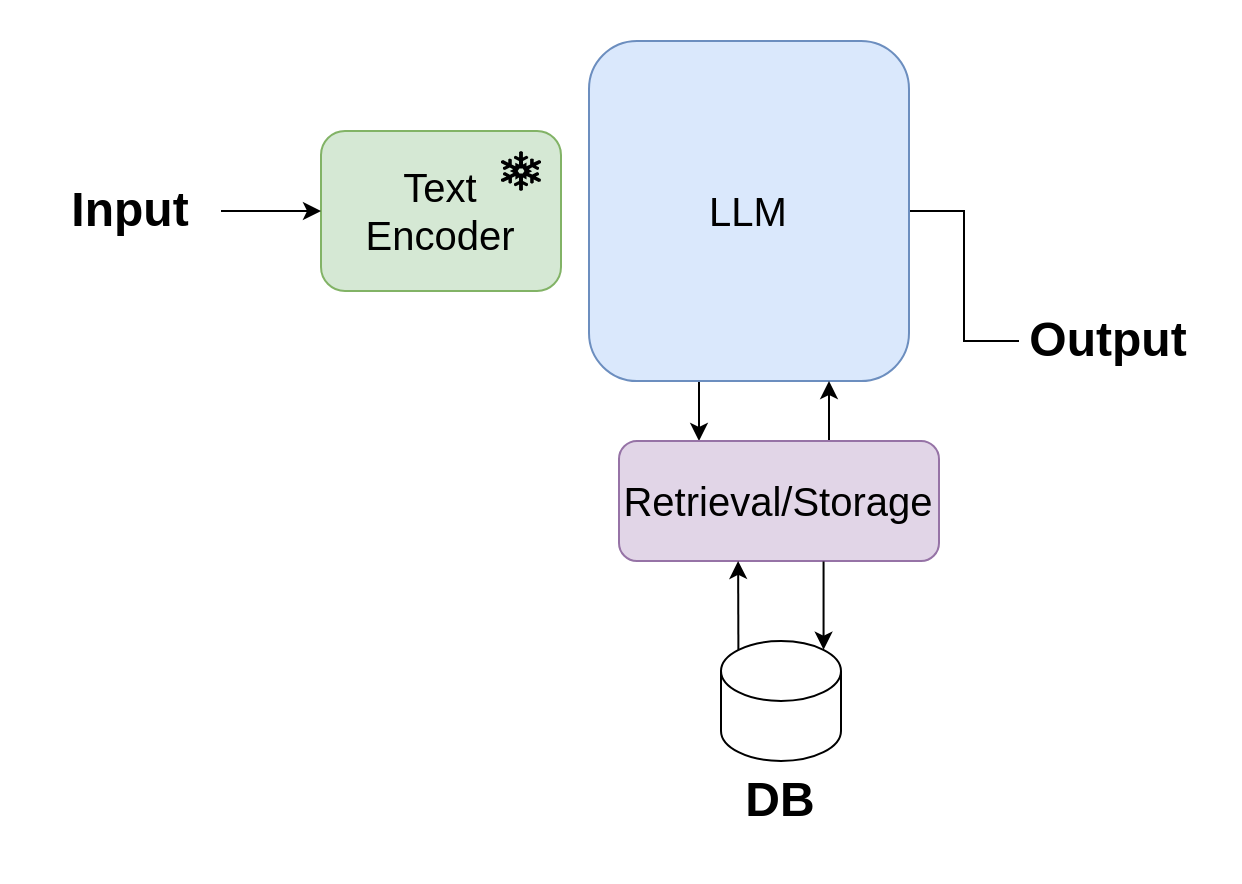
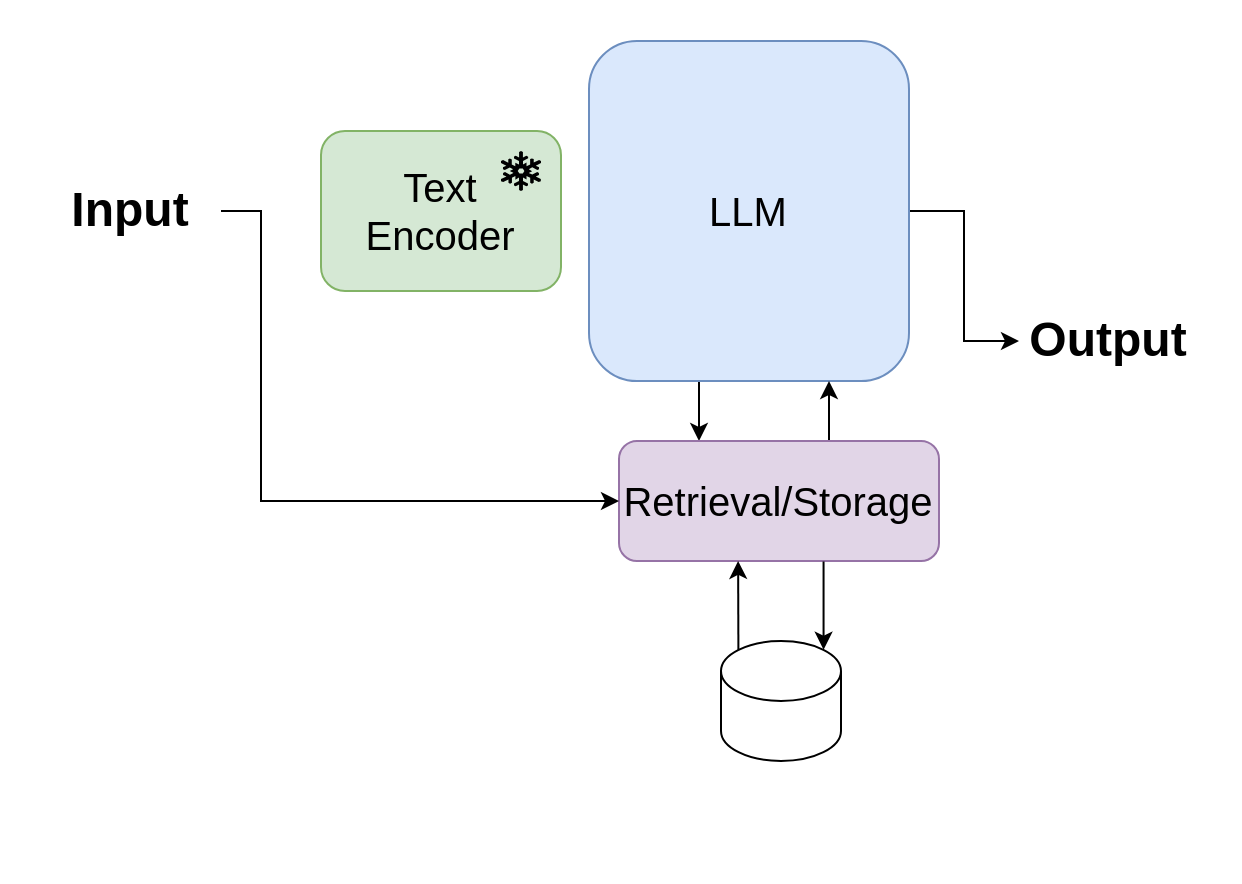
- <mxCell id="11" style="edgeStyle=orthogonalEdgeStyle;rounded=0;orthogonalLoop=1;jettySize=auto;html=1;entryX=0;entryY=0.5;entryDx=0;entryDy=0;" parent="1" source="13" target="7" edge="1"><mxGeometry relative="1" as="geometry" /></mxCell>
- <mxCell id="3" style="edgeStyle=orthogonalEdgeStyle;rounded=0;orthogonalLoop=1;jettySize=auto;html=1;endArrow=none;" parent="1" source="4" target="5" edge="1"><mxGeometry relative="1" as="geometry" /></mxCell>
+ <mxCell id="3" style="edgeStyle=orthogonalEdgeStyle;rounded=0;orthogonalLoop=1;jettySize=auto;html=1;" parent="1" source="4" target="5" edge="1"><mxGeometry relative="1" as="geometry" /></mxCell>
+ <mxCell id="12" style="edgeStyle=orthogonalEdgeStyle;rounded=0;orthogonalLoop=1;jettySize=auto;html=1;entryX=0;entryY=0.5;entryDx=0;entryDy=0;" edge="1" parent="1" source="13" target="10"><mxGeometry relative="1" as="geometry"><Array as="points"><mxPoint x="130" y="105" /><mxPoint x="130" y="250" /></Array></mxGeometry></mxCell>
- <mxCell id="16" value="&lt;span style=&quot;font-size: 24px;&quot;&gt;&lt;b&gt;DB&lt;/b&gt;&lt;/span&gt;" style="text;html=1;align=center;verticalAlign=middle;whiteSpace=wrap;rounded=0;" parent="14" vertex="1"><mxGeometry y="60" width="60" height="40" as="geometry" /></mxCell>
